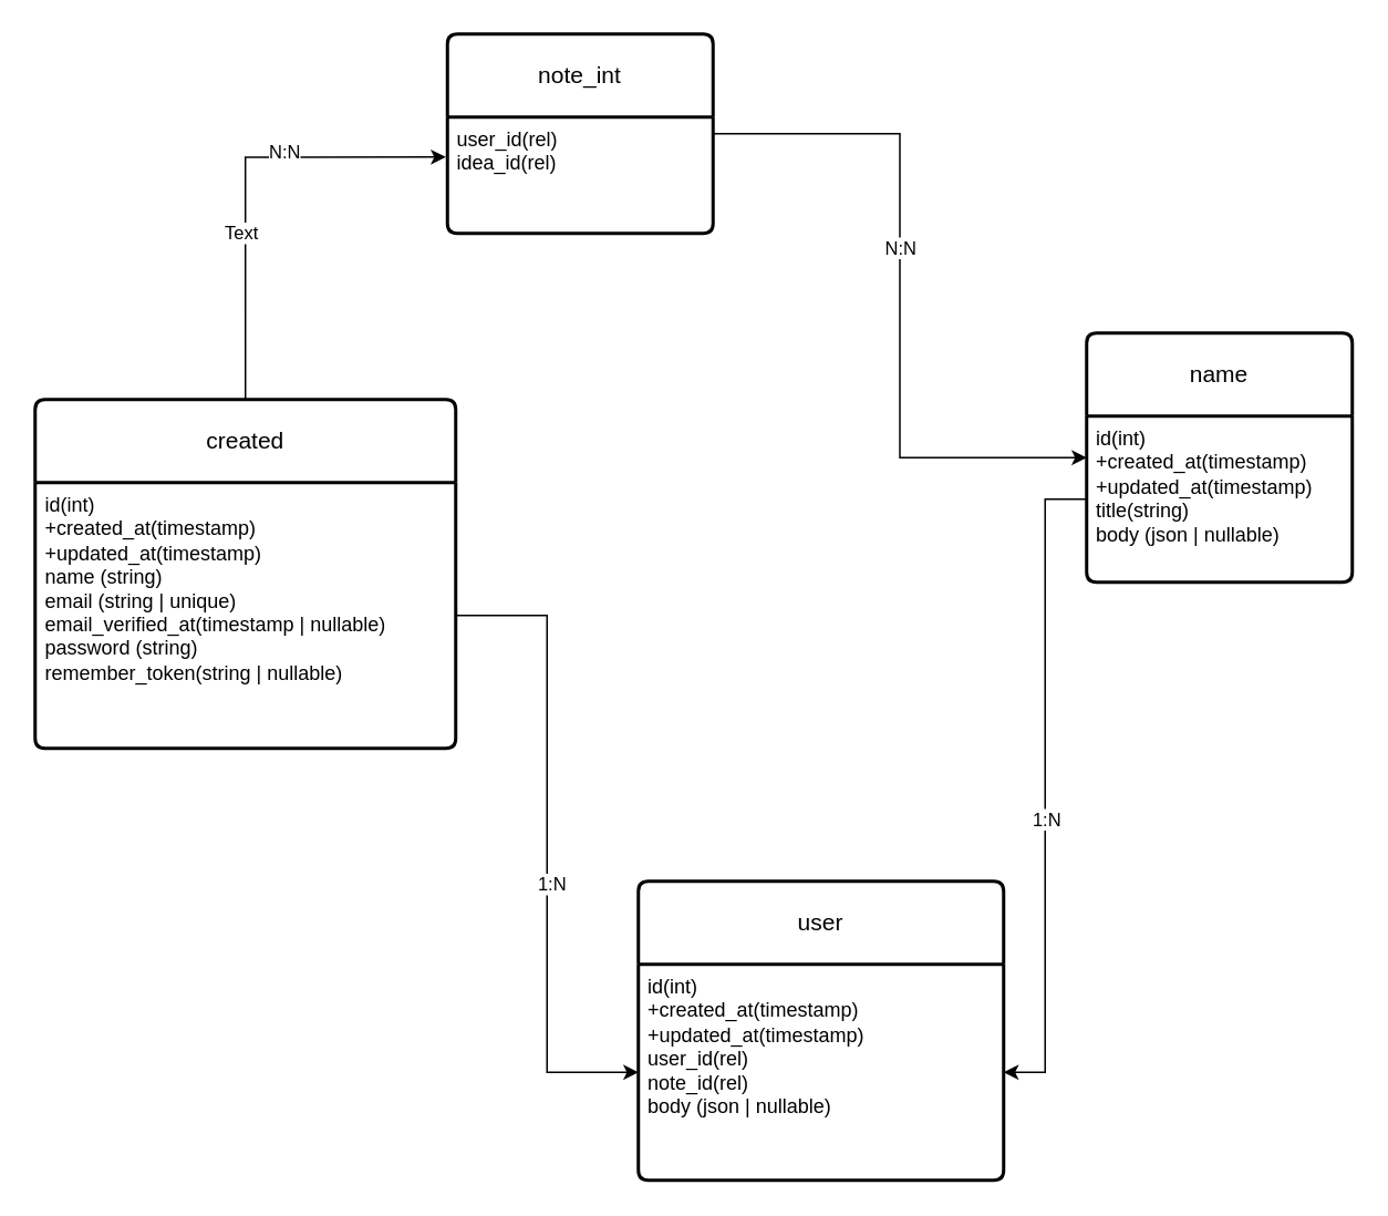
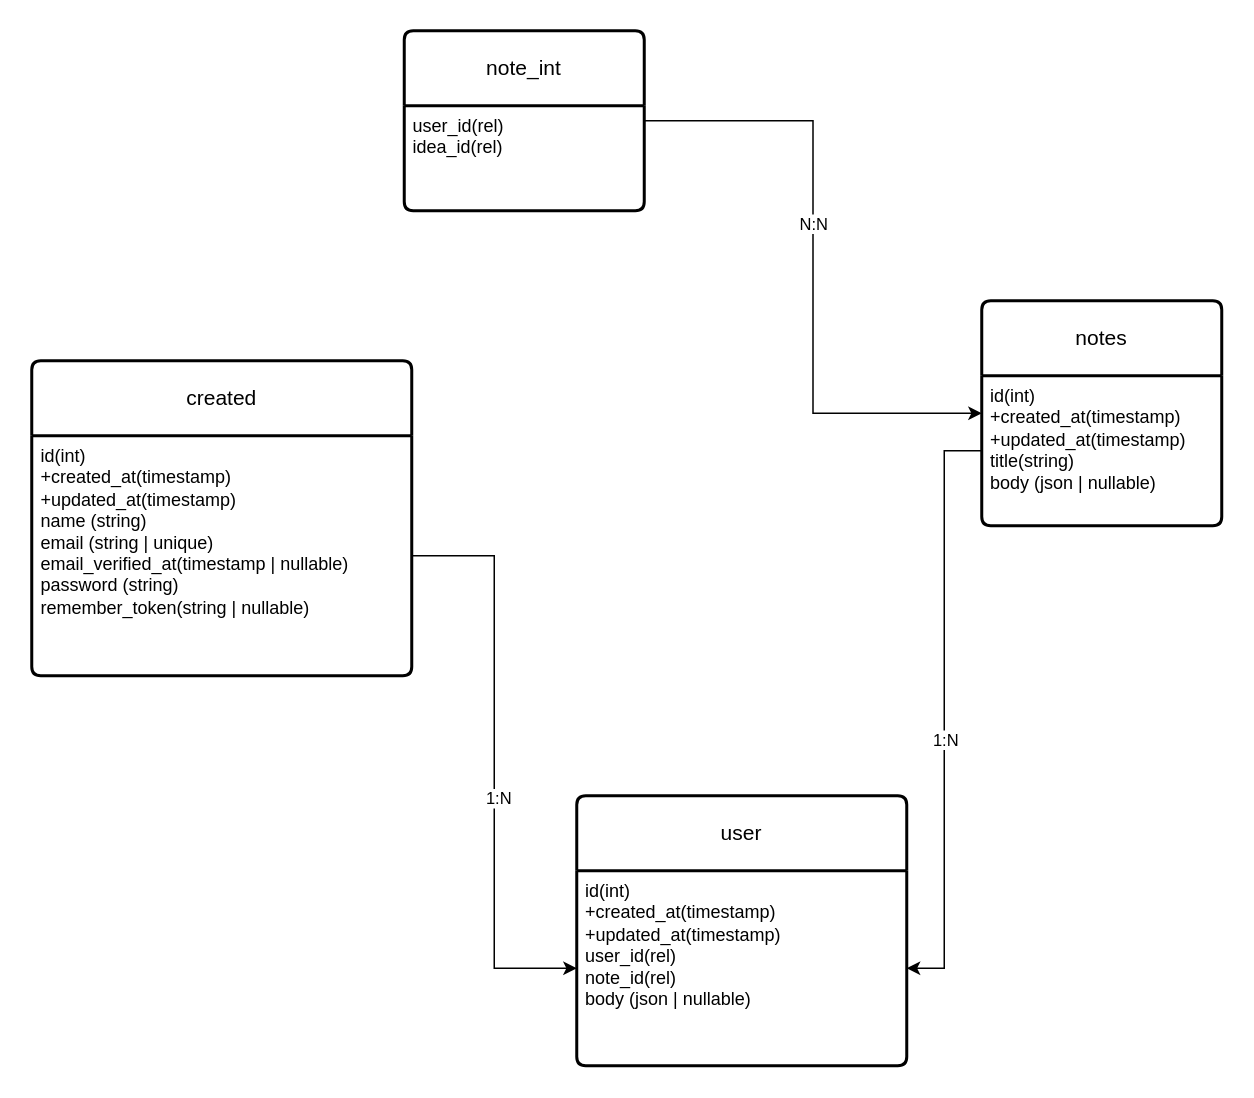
- <mxCell id="2" style="edgeStyle=orthogonalEdgeStyle;rounded=0;orthogonalLoop=1;jettySize=auto;html=1;exitX=0.5;exitY=0;exitDx=0;exitDy=0;entryX=-0.006;entryY=0.344;entryDx=0;entryDy=0;entryPerimeter=0;" parent="1" source="5" target="12" edge="1"><mxGeometry relative="1" as="geometry" /></mxCell>
- <mxCell id="3" value="Text" style="edgeLabel;html=1;align=center;verticalAlign=middle;resizable=0;points=[];" parent="2" vertex="1" connectable="0"><mxGeometry x="-0.24" y="3" relative="1" as="geometry"><mxPoint as="offset" /></mxGeometry></mxCell>
- <mxCell id="4" value="&lt;div&gt;N:N&lt;/div&gt;&lt;div&gt;&lt;br&gt;&lt;/div&gt;" style="edgeLabel;html=1;align=center;verticalAlign=middle;resizable=0;points=[];" parent="2" vertex="1" connectable="0"><mxGeometry x="0.27" y="-3" relative="1" as="geometry"><mxPoint as="offset" /></mxGeometry></mxCell>
- <mxCell id="7" value="name" style="swimlane;childLayout=stackLayout;horizontal=1;startSize=50;horizontalStack=0;rounded=1;fontSize=14;fontStyle=0;strokeWidth=2;resizeParent=0;resizeLast=1;shadow=0;dashed=0;align=center;arcSize=4;whiteSpace=wrap;html=1;" parent="1" vertex="1"><mxGeometry x="654" y="200" width="160" height="150" as="geometry" /></mxCell>
+ <mxCell id="7" value="notes" style="swimlane;childLayout=stackLayout;horizontal=1;startSize=50;horizontalStack=0;rounded=1;fontSize=14;fontStyle=0;strokeWidth=2;resizeParent=0;resizeLast=1;shadow=0;dashed=0;align=center;arcSize=4;whiteSpace=wrap;html=1;" parent="1" vertex="1"><mxGeometry x="654" y="200" width="160" height="150" as="geometry" /></mxCell>
